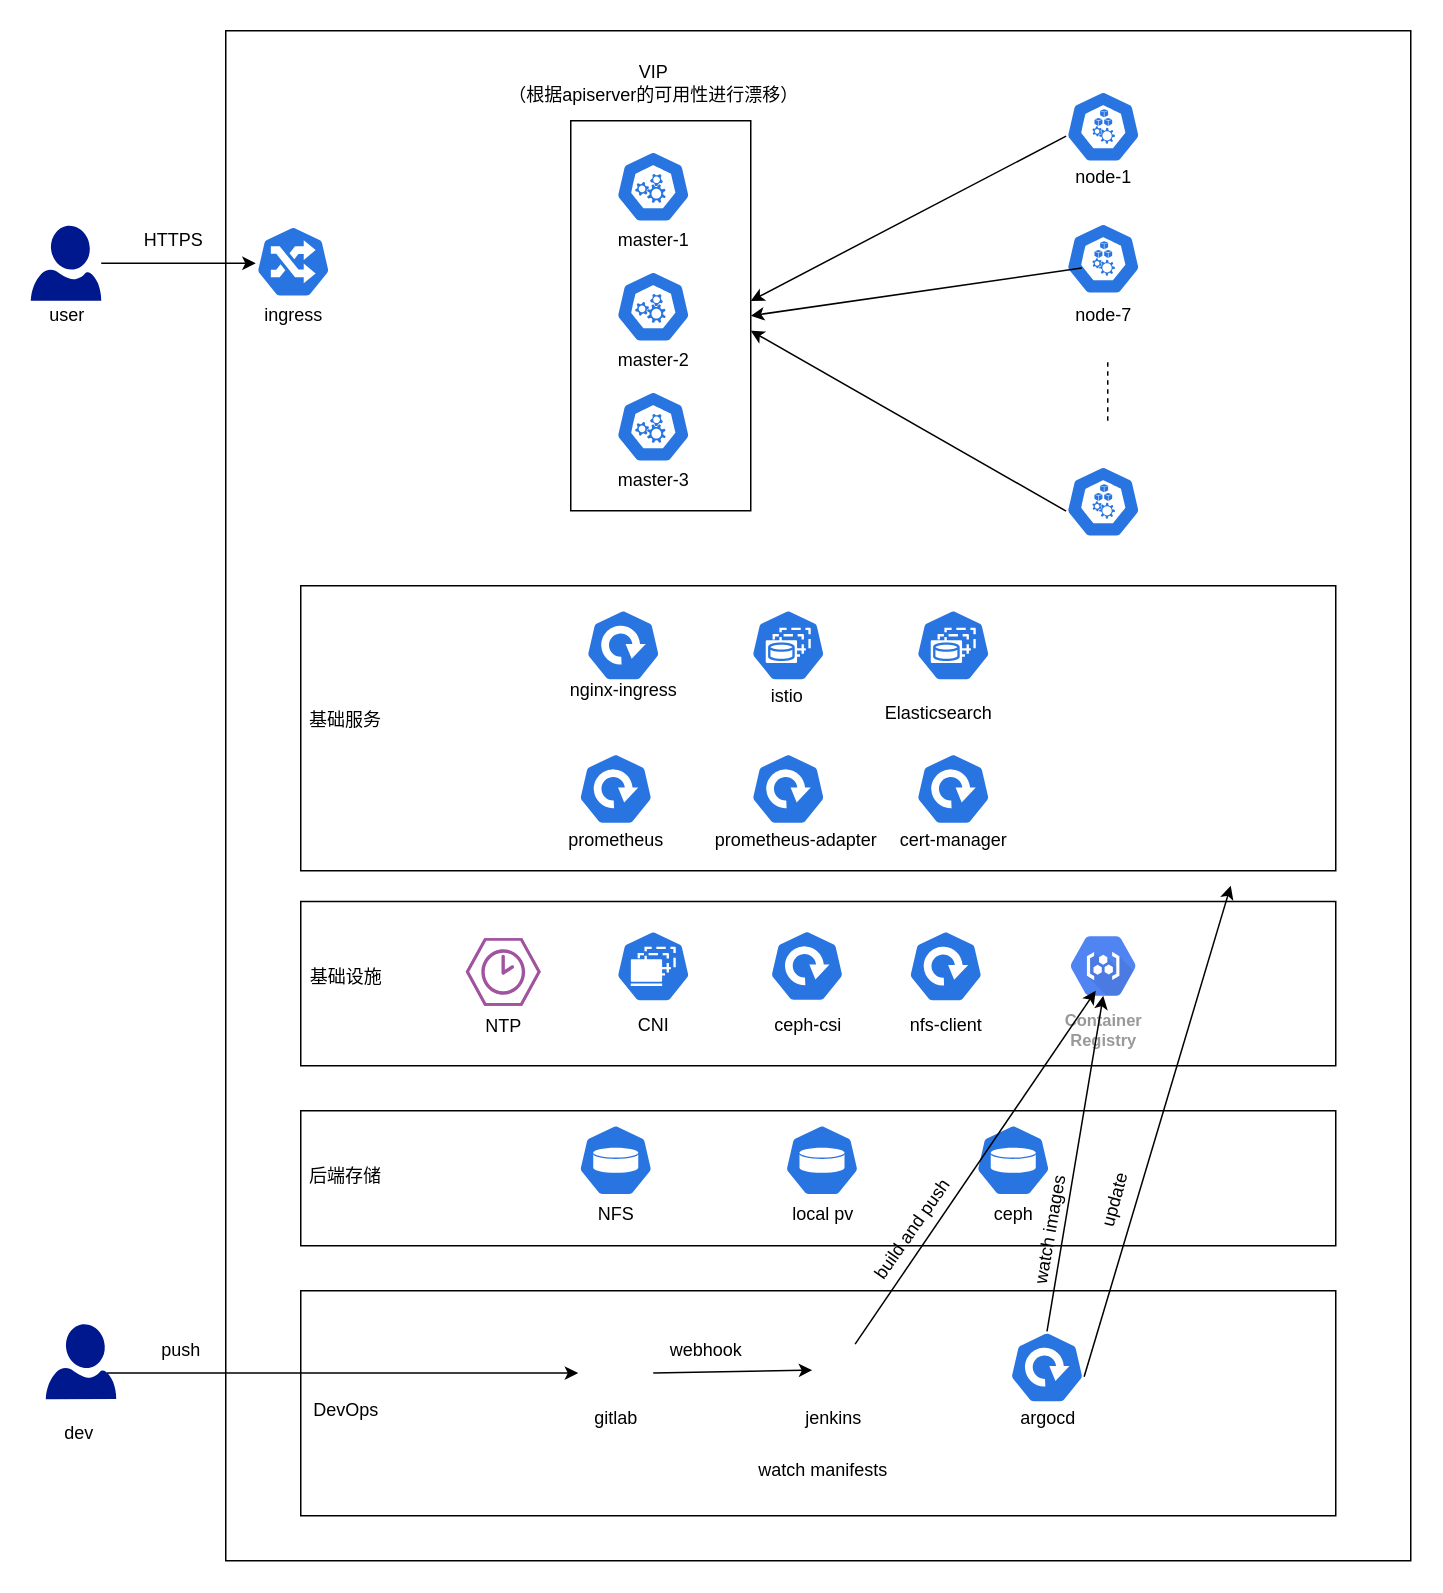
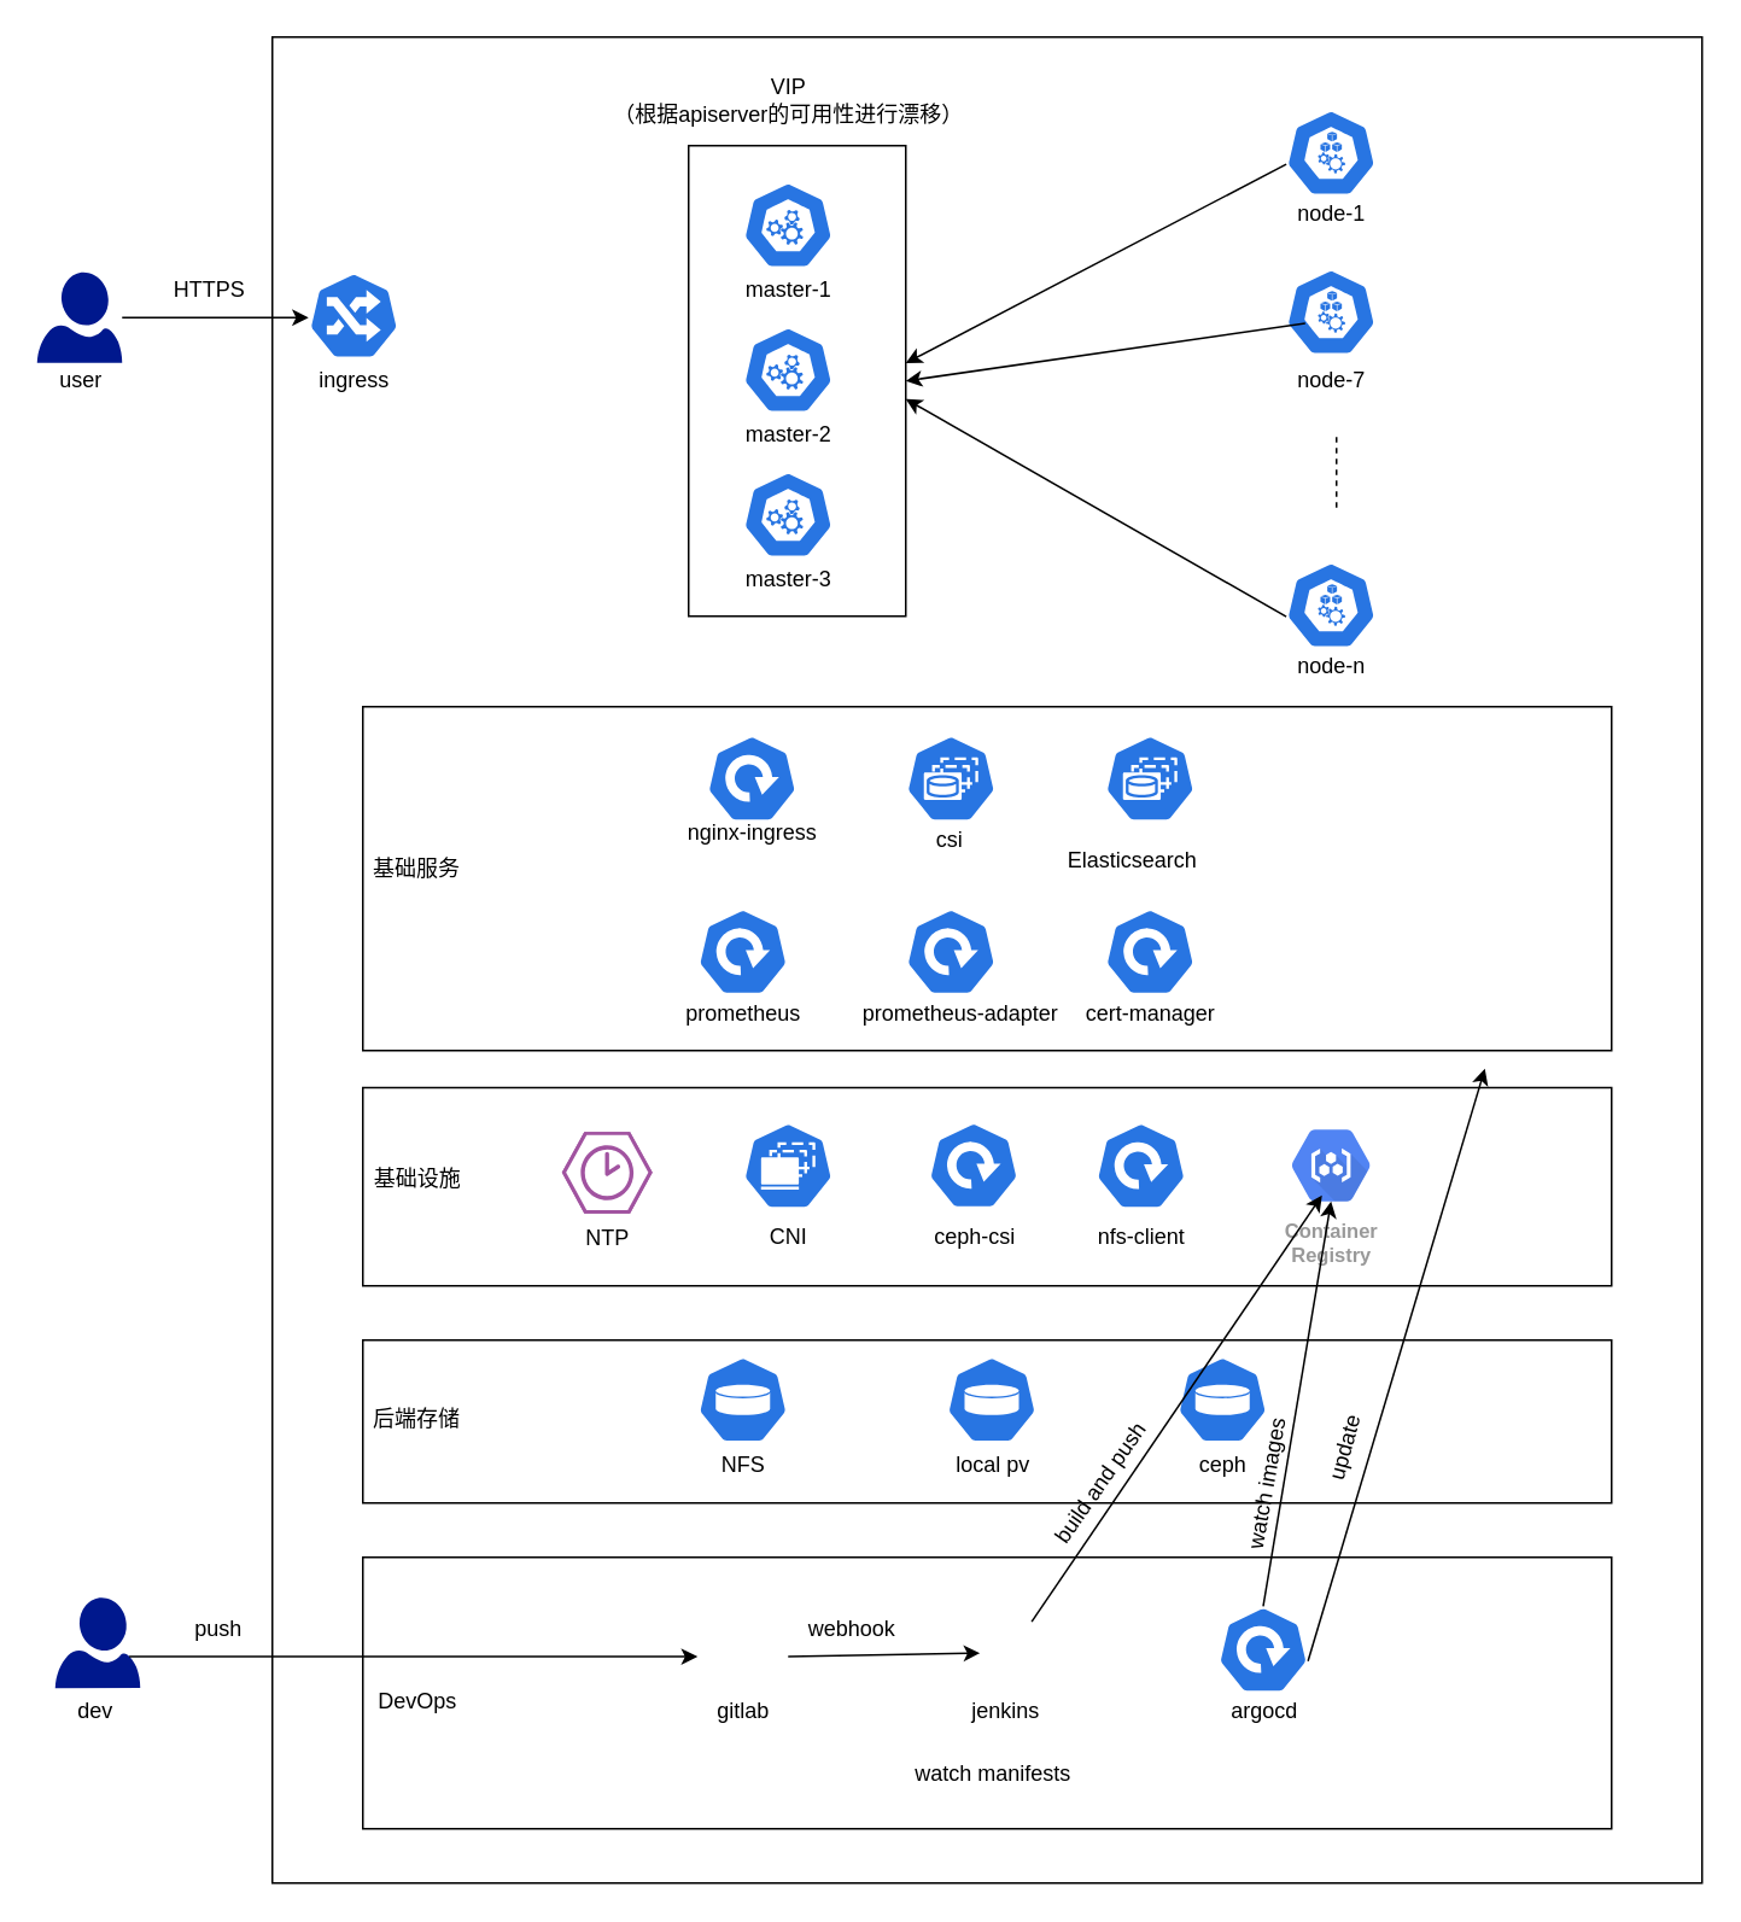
+ <mxCell id="20" value="node-n" style="text;html=1;align=center;verticalAlign=middle;resizable=0;points=[];autosize=1;strokeColor=none;fillColor=none;" parent="1" vertex="1"><mxGeometry x="710" y="358" width="50" height="20" as="geometry" /></mxCell>
- <mxCell id="33" value="istio" style="text;html=1;align=center;verticalAlign=middle;resizable=0;points=[];autosize=1;strokeColor=none;fillColor=none;" parent="1" vertex="1"><mxGeometry x="504" y="453.75" width="40" height="20" as="geometry" /></mxCell>
+ <mxCell id="33" value="csi" style="text;html=1;align=center;verticalAlign=middle;resizable=0;points=[];autosize=1;strokeColor=none;fillColor=none;" parent="1" vertex="1"><mxGeometry x="504" y="453.75" width="40" height="20" as="geometry" /></mxCell>
- <mxCell id="51" value="dev" style="text;html=1;align=center;verticalAlign=middle;resizable=0;points=[];autosize=1;strokeColor=none;fillColor=none;" parent="1" vertex="1"><mxGeometry x="37" y="945.13" width="30" height="20" as="geometry" /></mxCell>
+ <mxCell id="51" value="dev" style="text;html=1;align=center;verticalAlign=middle;resizable=0;points=[];autosize=1;strokeColor=none;fillColor=none;" parent="1" vertex="1"><mxGeometry x="37" y="935.13" width="30" height="20" as="geometry" /></mxCell>
